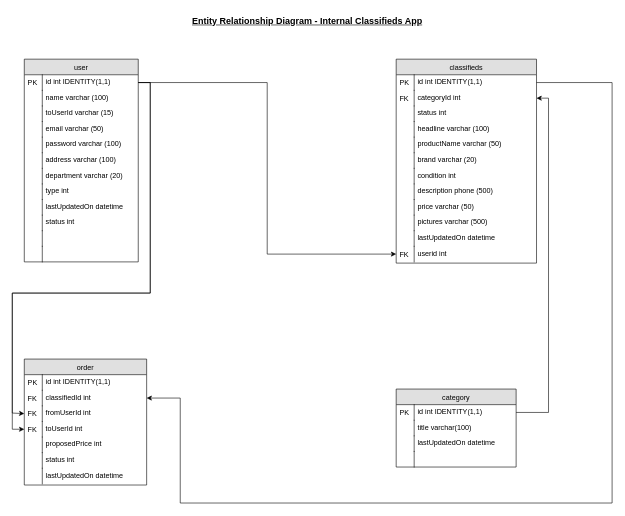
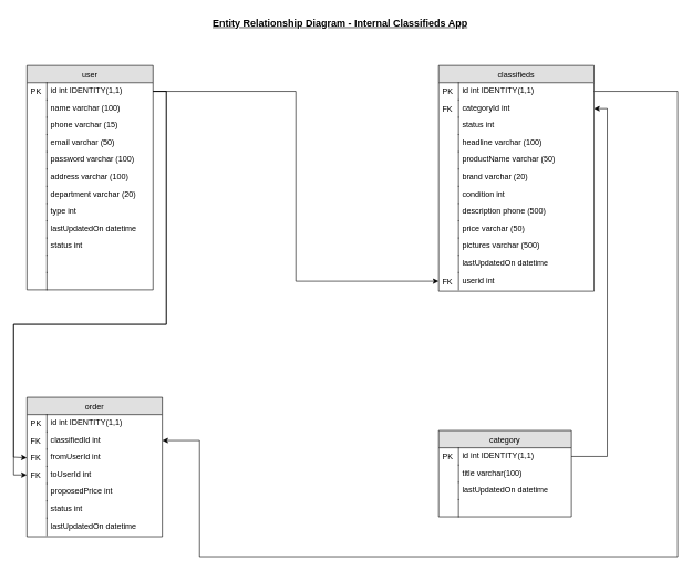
- <mxCell id="7" value="toUserId   varchar (15) " style="shape=partialRectangle;top=0;left=0;right=0;bottom=0;align=left;verticalAlign=top;spacingTop=-2;fillColor=none;spacingLeft=34;spacingRight=4;overflow=hidden;rotatable=0;points=[[0,0.5],[1,0.5]];portConstraint=eastwest;dropTarget=0;" vertex="1" parent="2"><mxGeometry y="78" width="190" height="26" as="geometry" /></mxCell>
+ <mxCell id="7" value="phone   varchar (15) " style="shape=partialRectangle;top=0;left=0;right=0;bottom=0;align=left;verticalAlign=top;spacingTop=-2;fillColor=none;spacingLeft=34;spacingRight=4;overflow=hidden;rotatable=0;points=[[0,0.5],[1,0.5]];portConstraint=eastwest;dropTarget=0;" vertex="1" parent="2"><mxGeometry y="78" width="190" height="26" as="geometry" /></mxCell>
